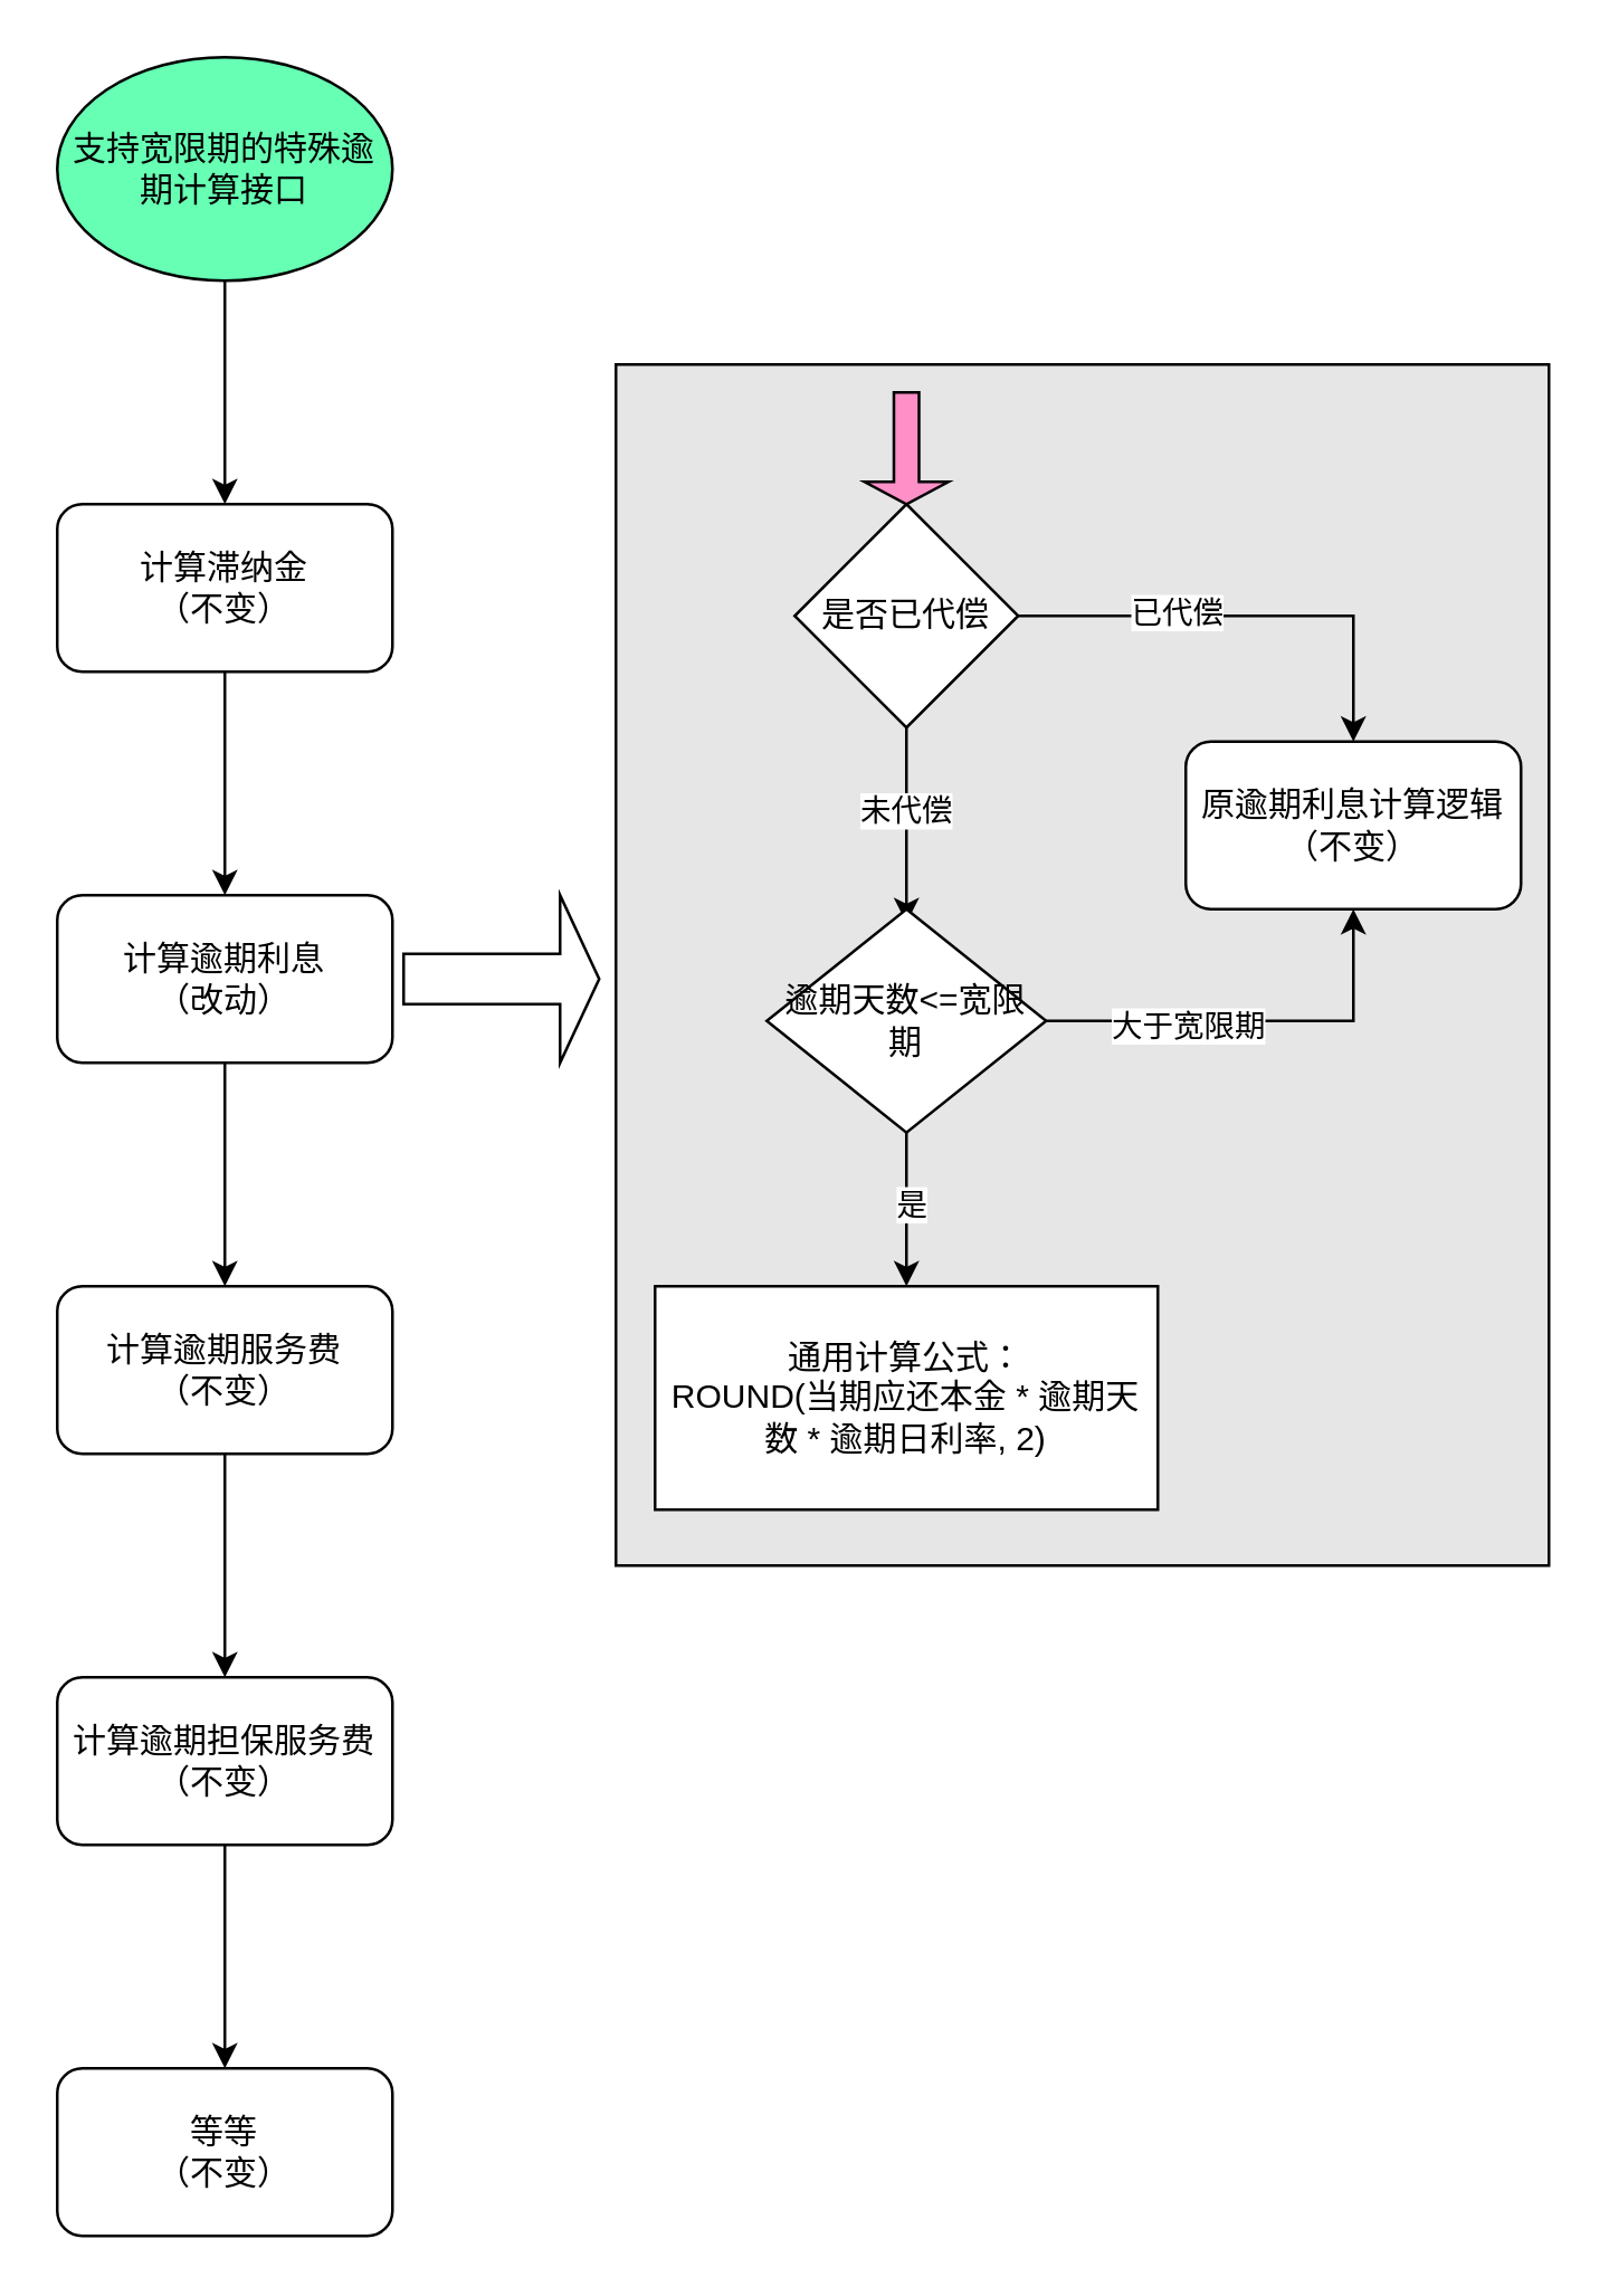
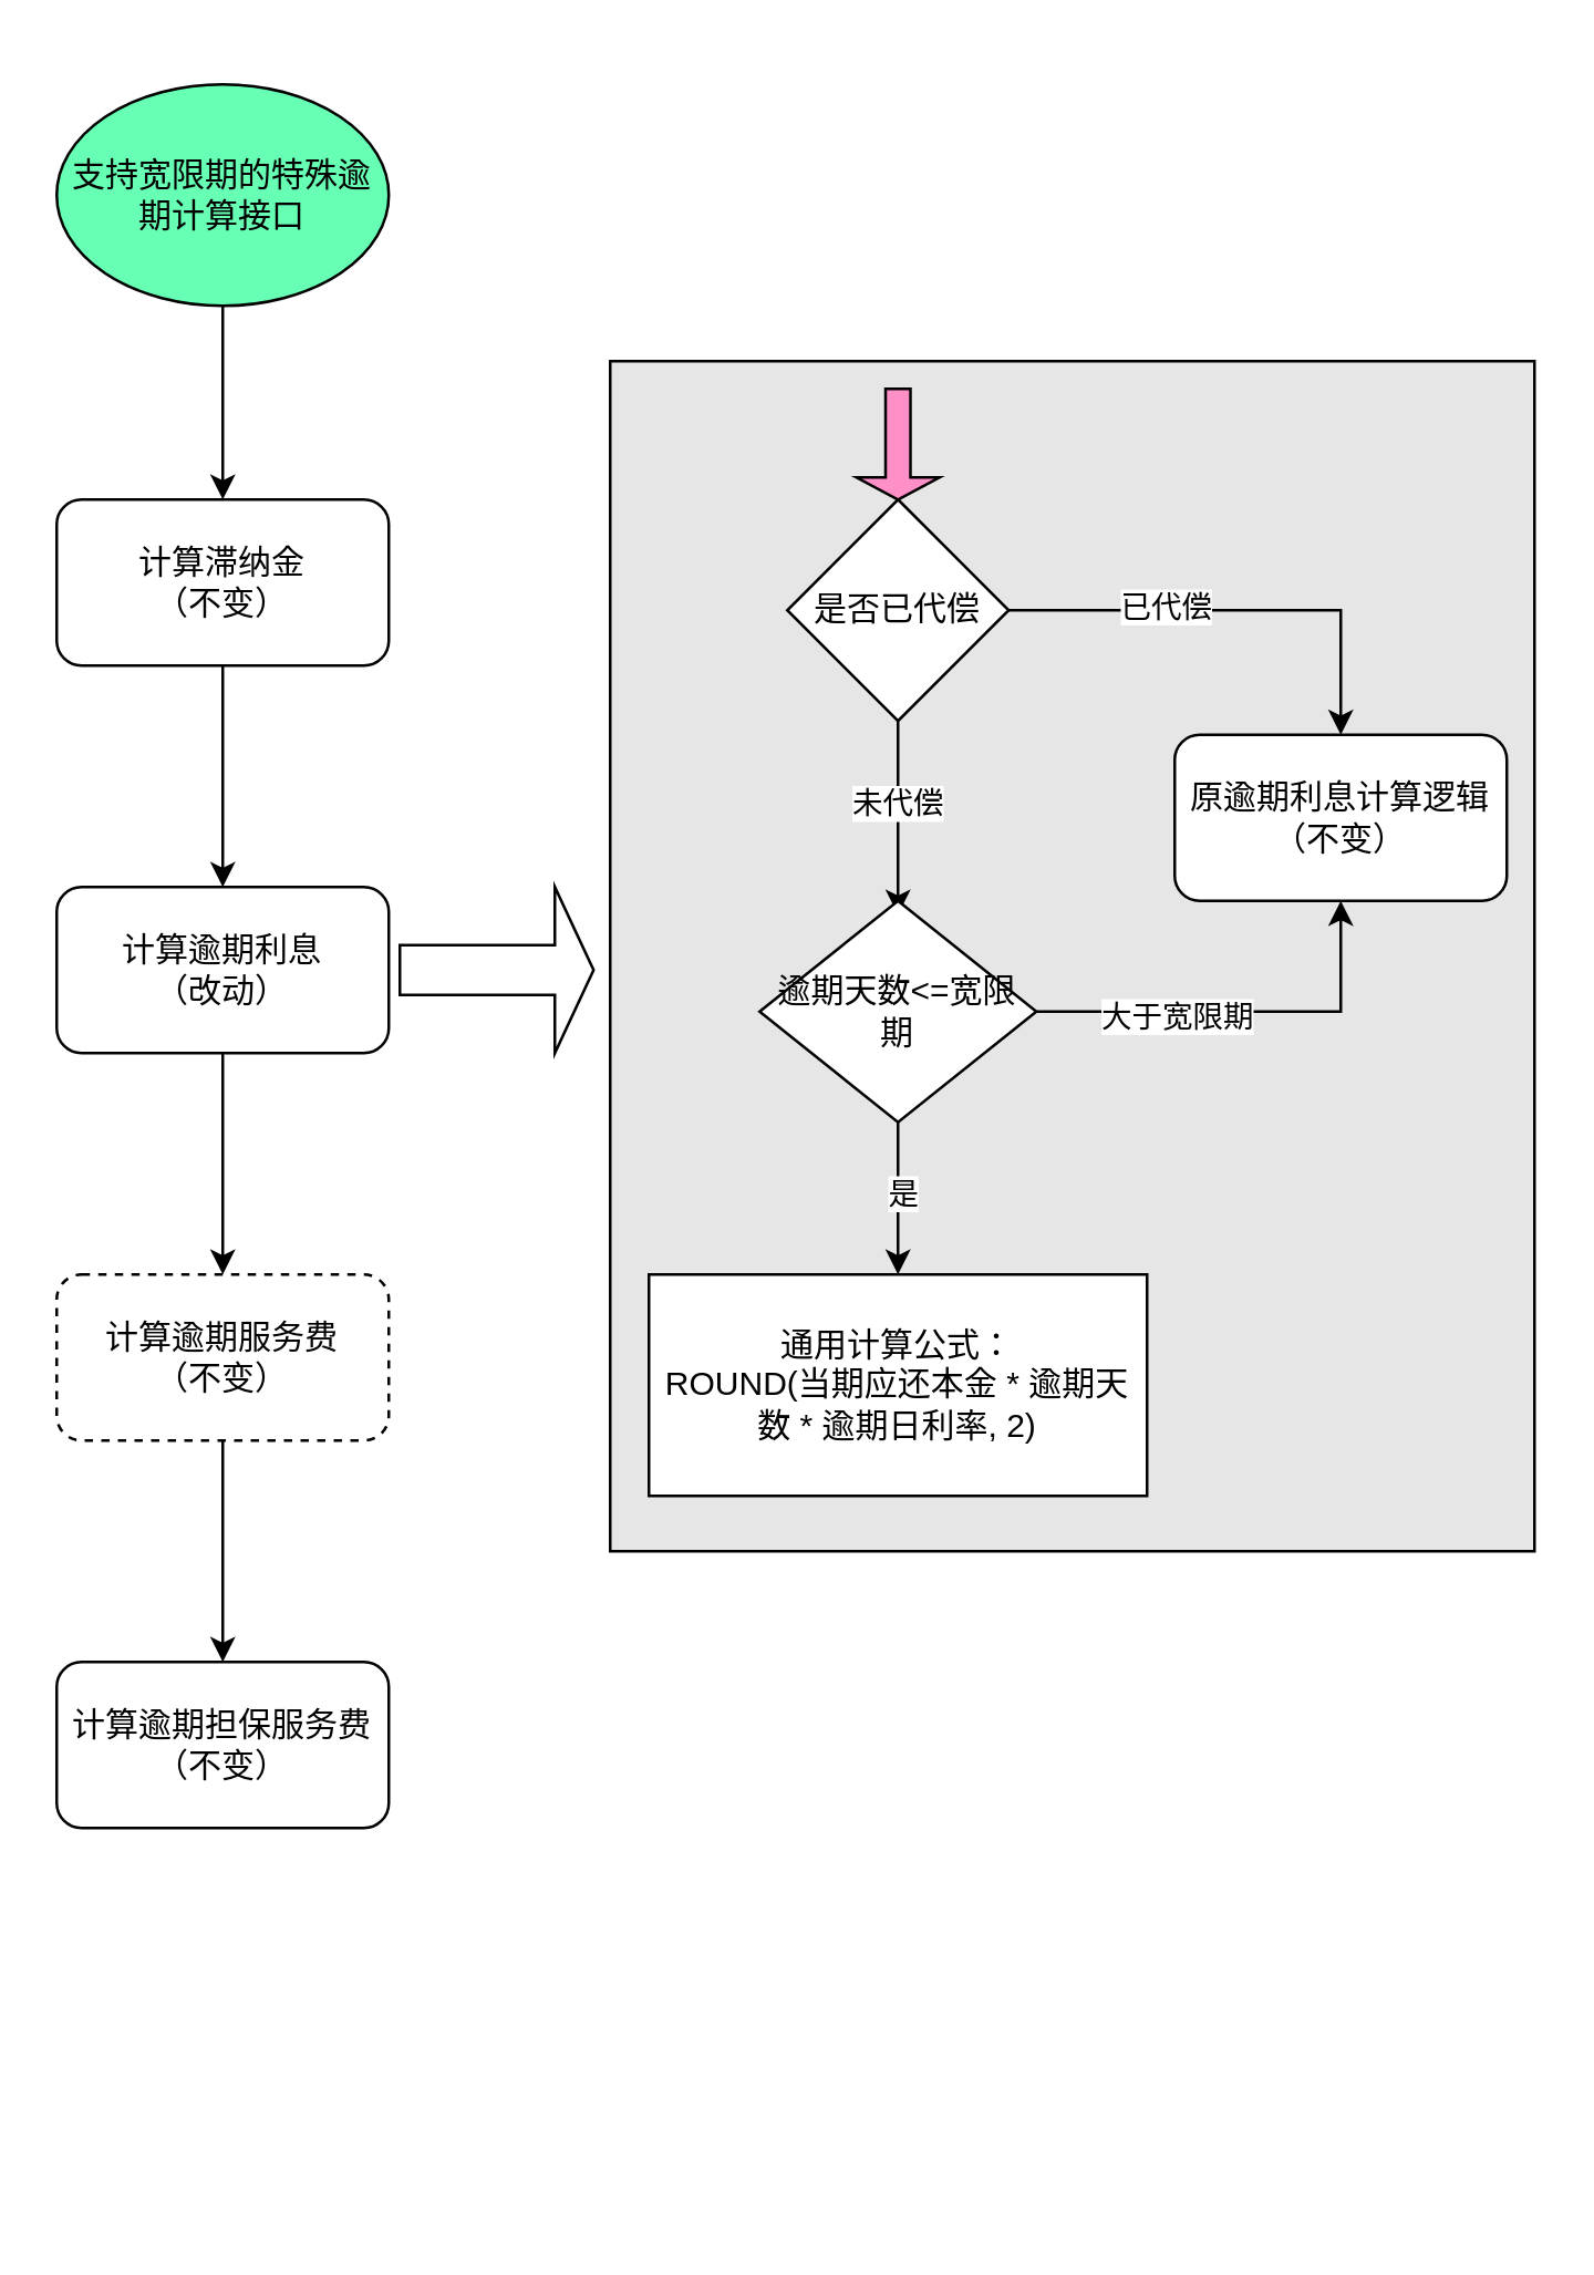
- <mxCell id="4" value="支持宽限期的特殊逾期计算接口" style="ellipse;whiteSpace=wrap;html=1;fillColor=#66FFB3;" vertex="1" parent="1"><mxGeometry x="20" y="20" width="120" height="80" as="geometry" /></mxCell>
+ <mxCell id="4" value="支持宽限期的特殊逾期计算接口" style="ellipse;whiteSpace=wrap;html=1;fillColor=#66FFB3;" vertex="1" parent="1"><mxGeometry x="20" y="30" width="120" height="80" as="geometry" /></mxCell>
- <mxCell id="10" value="计算逾期服务费&lt;br&gt;（不变）" style="rounded=1;whiteSpace=wrap;html=1;" vertex="1" parent="1"><mxGeometry x="20" y="460" width="120" height="60" as="geometry" /></mxCell>
+ <mxCell id="10" value="计算逾期服务费&lt;br&gt;（不变）" style="rounded=1;whiteSpace=wrap;html=1;dashed=1;" vertex="1" parent="1"><mxGeometry x="20" y="460" width="120" height="60" as="geometry" /></mxCell>
- <mxCell id="11" value="" style="edgeStyle=orthogonalEdgeStyle;rounded=0;orthogonalLoop=1;jettySize=auto;html=1;" edge="1" parent="1" source="12" target="13"><mxGeometry relative="1" as="geometry" /></mxCell>
- <mxCell id="13" value="等等&lt;br&gt;（不变）" style="rounded=1;whiteSpace=wrap;html=1;" vertex="1" parent="1"><mxGeometry x="20" y="740" width="120" height="60" as="geometry" /></mxCell>
